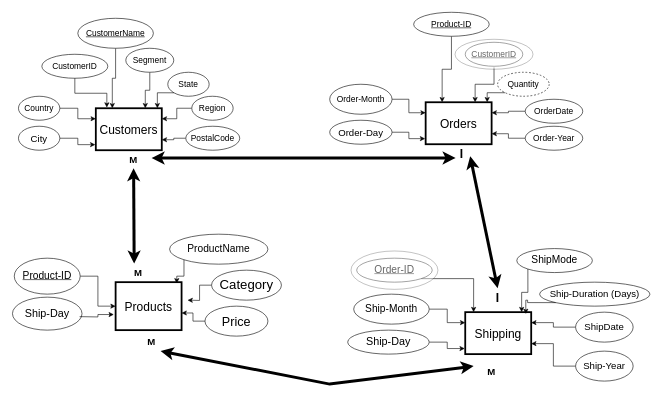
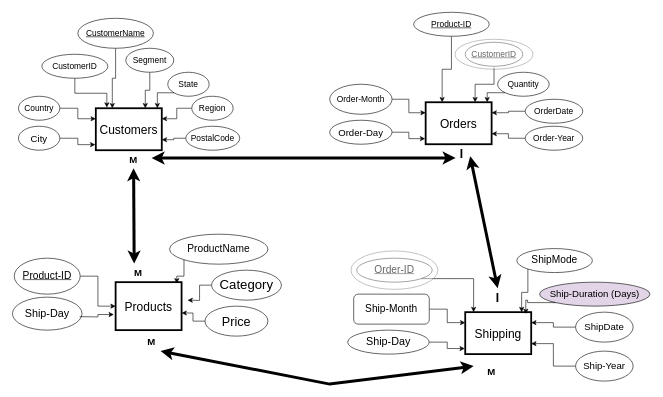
- <mxCell id="28" value="Quantity" style="ellipse;whiteSpace=wrap;html=1;fontSize=14;dashed=1;" vertex="1" parent="1"><mxGeometry x="829" y="120" width="86" height="40" as="geometry" /></mxCell>
+ <mxCell id="28" value="Quantity" style="ellipse;whiteSpace=wrap;html=1;fontSize=14;" vertex="1" parent="1"><mxGeometry x="829" y="120" width="86" height="40" as="geometry" /></mxCell>
- <mxCell id="37" value="Ship-Duration (Days)" style="ellipse;whiteSpace=wrap;html=1;fontSize=16;" vertex="1" parent="1"><mxGeometry x="899" y="470" width="184" height="40" as="geometry" /></mxCell>
+ <mxCell id="37" value="Ship-Duration (Days)" style="ellipse;whiteSpace=wrap;html=1;fontSize=16;fillColor=#e1d5e7;" vertex="1" parent="1"><mxGeometry x="899" y="470" width="184" height="40" as="geometry" /></mxCell>
- <mxCell id="39" value="Ship-Month" style="ellipse;whiteSpace=wrap;html=1;fontSize=17;" vertex="1" parent="1"><mxGeometry x="589" y="490" width="126" height="50" as="geometry" /></mxCell>
+ <mxCell id="39" value="Ship-Month" style="whiteSpace=wrap;html=1;fontSize=17;rounded=1;" vertex="1" parent="1"><mxGeometry x="589" y="490" width="126" height="50" as="geometry" /></mxCell>
